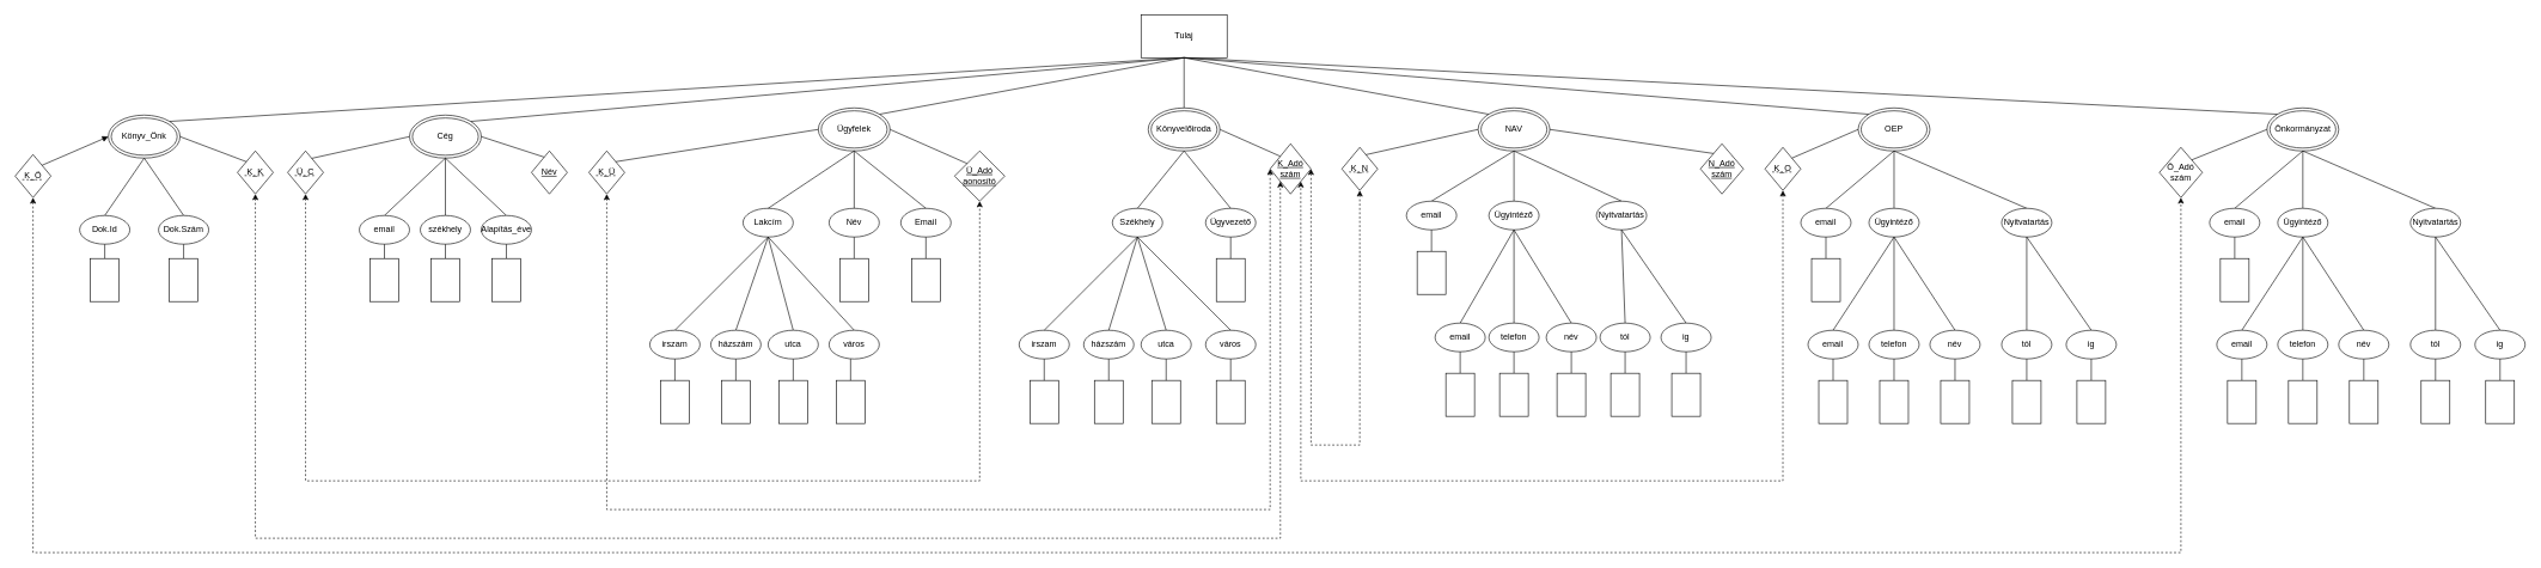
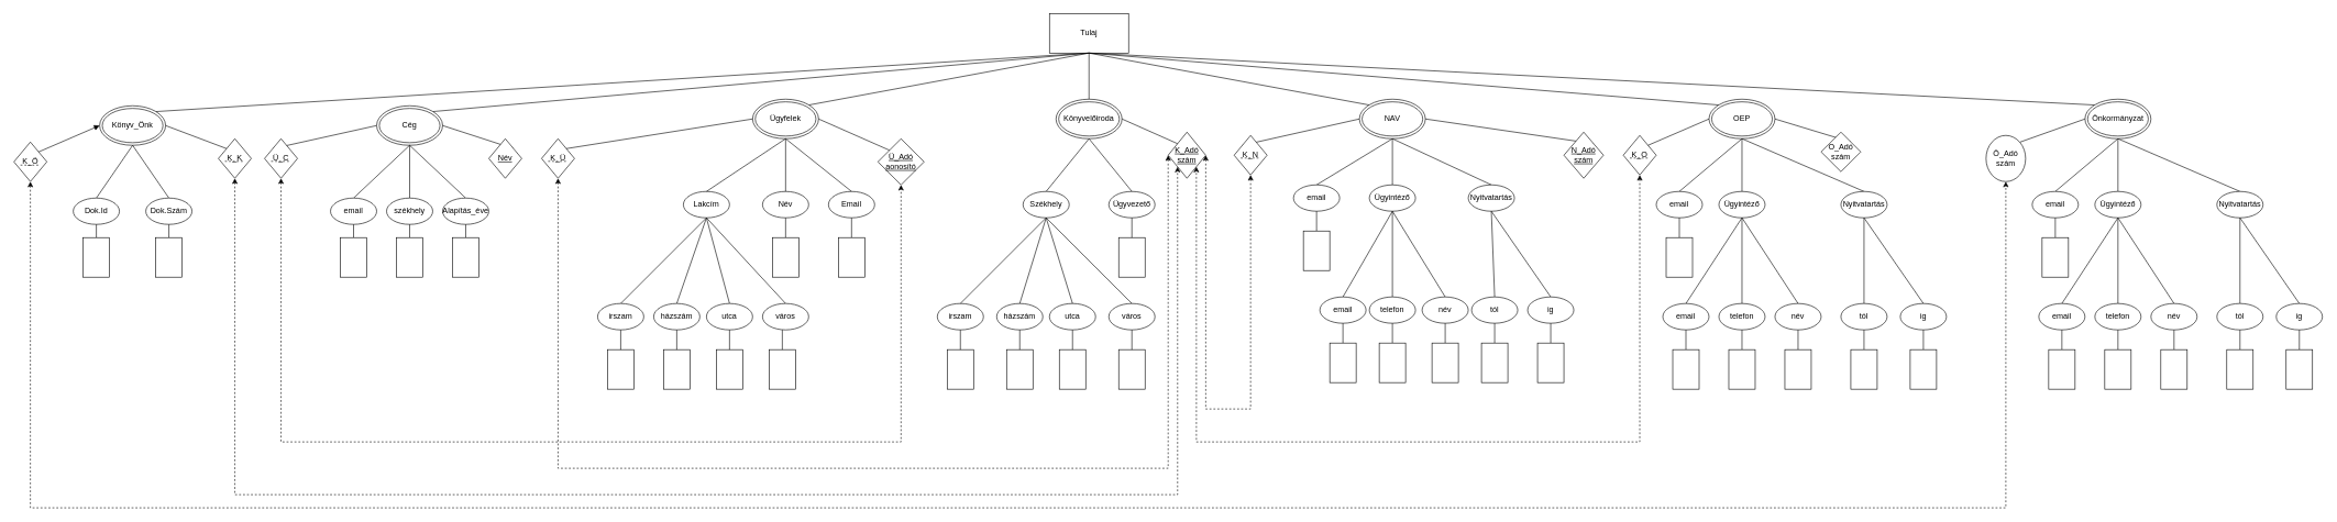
+ <mxCell id="179" style="edgeStyle=none;rounded=0;orthogonalLoop=1;jettySize=auto;html=1;exitX=1;exitY=0;exitDx=0;exitDy=0;entryX=1;entryY=0.5;entryDx=0;entryDy=0;endArrow=none;endFill=0;" parent="1" source="180" target="5" edge="1"><mxGeometry relative="1" as="geometry" /></mxCell>
+ <mxCell id="180" value="O_Adó&lt;br&gt;szám" style="rhombus;whiteSpace=wrap;html=1;" parent="1" vertex="1"><mxGeometry x="2760" y="200" width="60" height="60" as="geometry" /></mxCell>
- <mxCell id="182" value="Ö_Adó&lt;br&gt;szám" style="rhombus;whiteSpace=wrap;html=1;" parent="1" vertex="1"><mxGeometry x="3010" y="205" width="60" height="70" as="geometry" /></mxCell>
+ <mxCell id="182" value="Ö_Adó&lt;br&gt;szám" style="ellipse;whiteSpace=wrap;html=1;" parent="1" vertex="1"><mxGeometry x="3010" y="205" width="60" height="70" as="geometry" /></mxCell>
